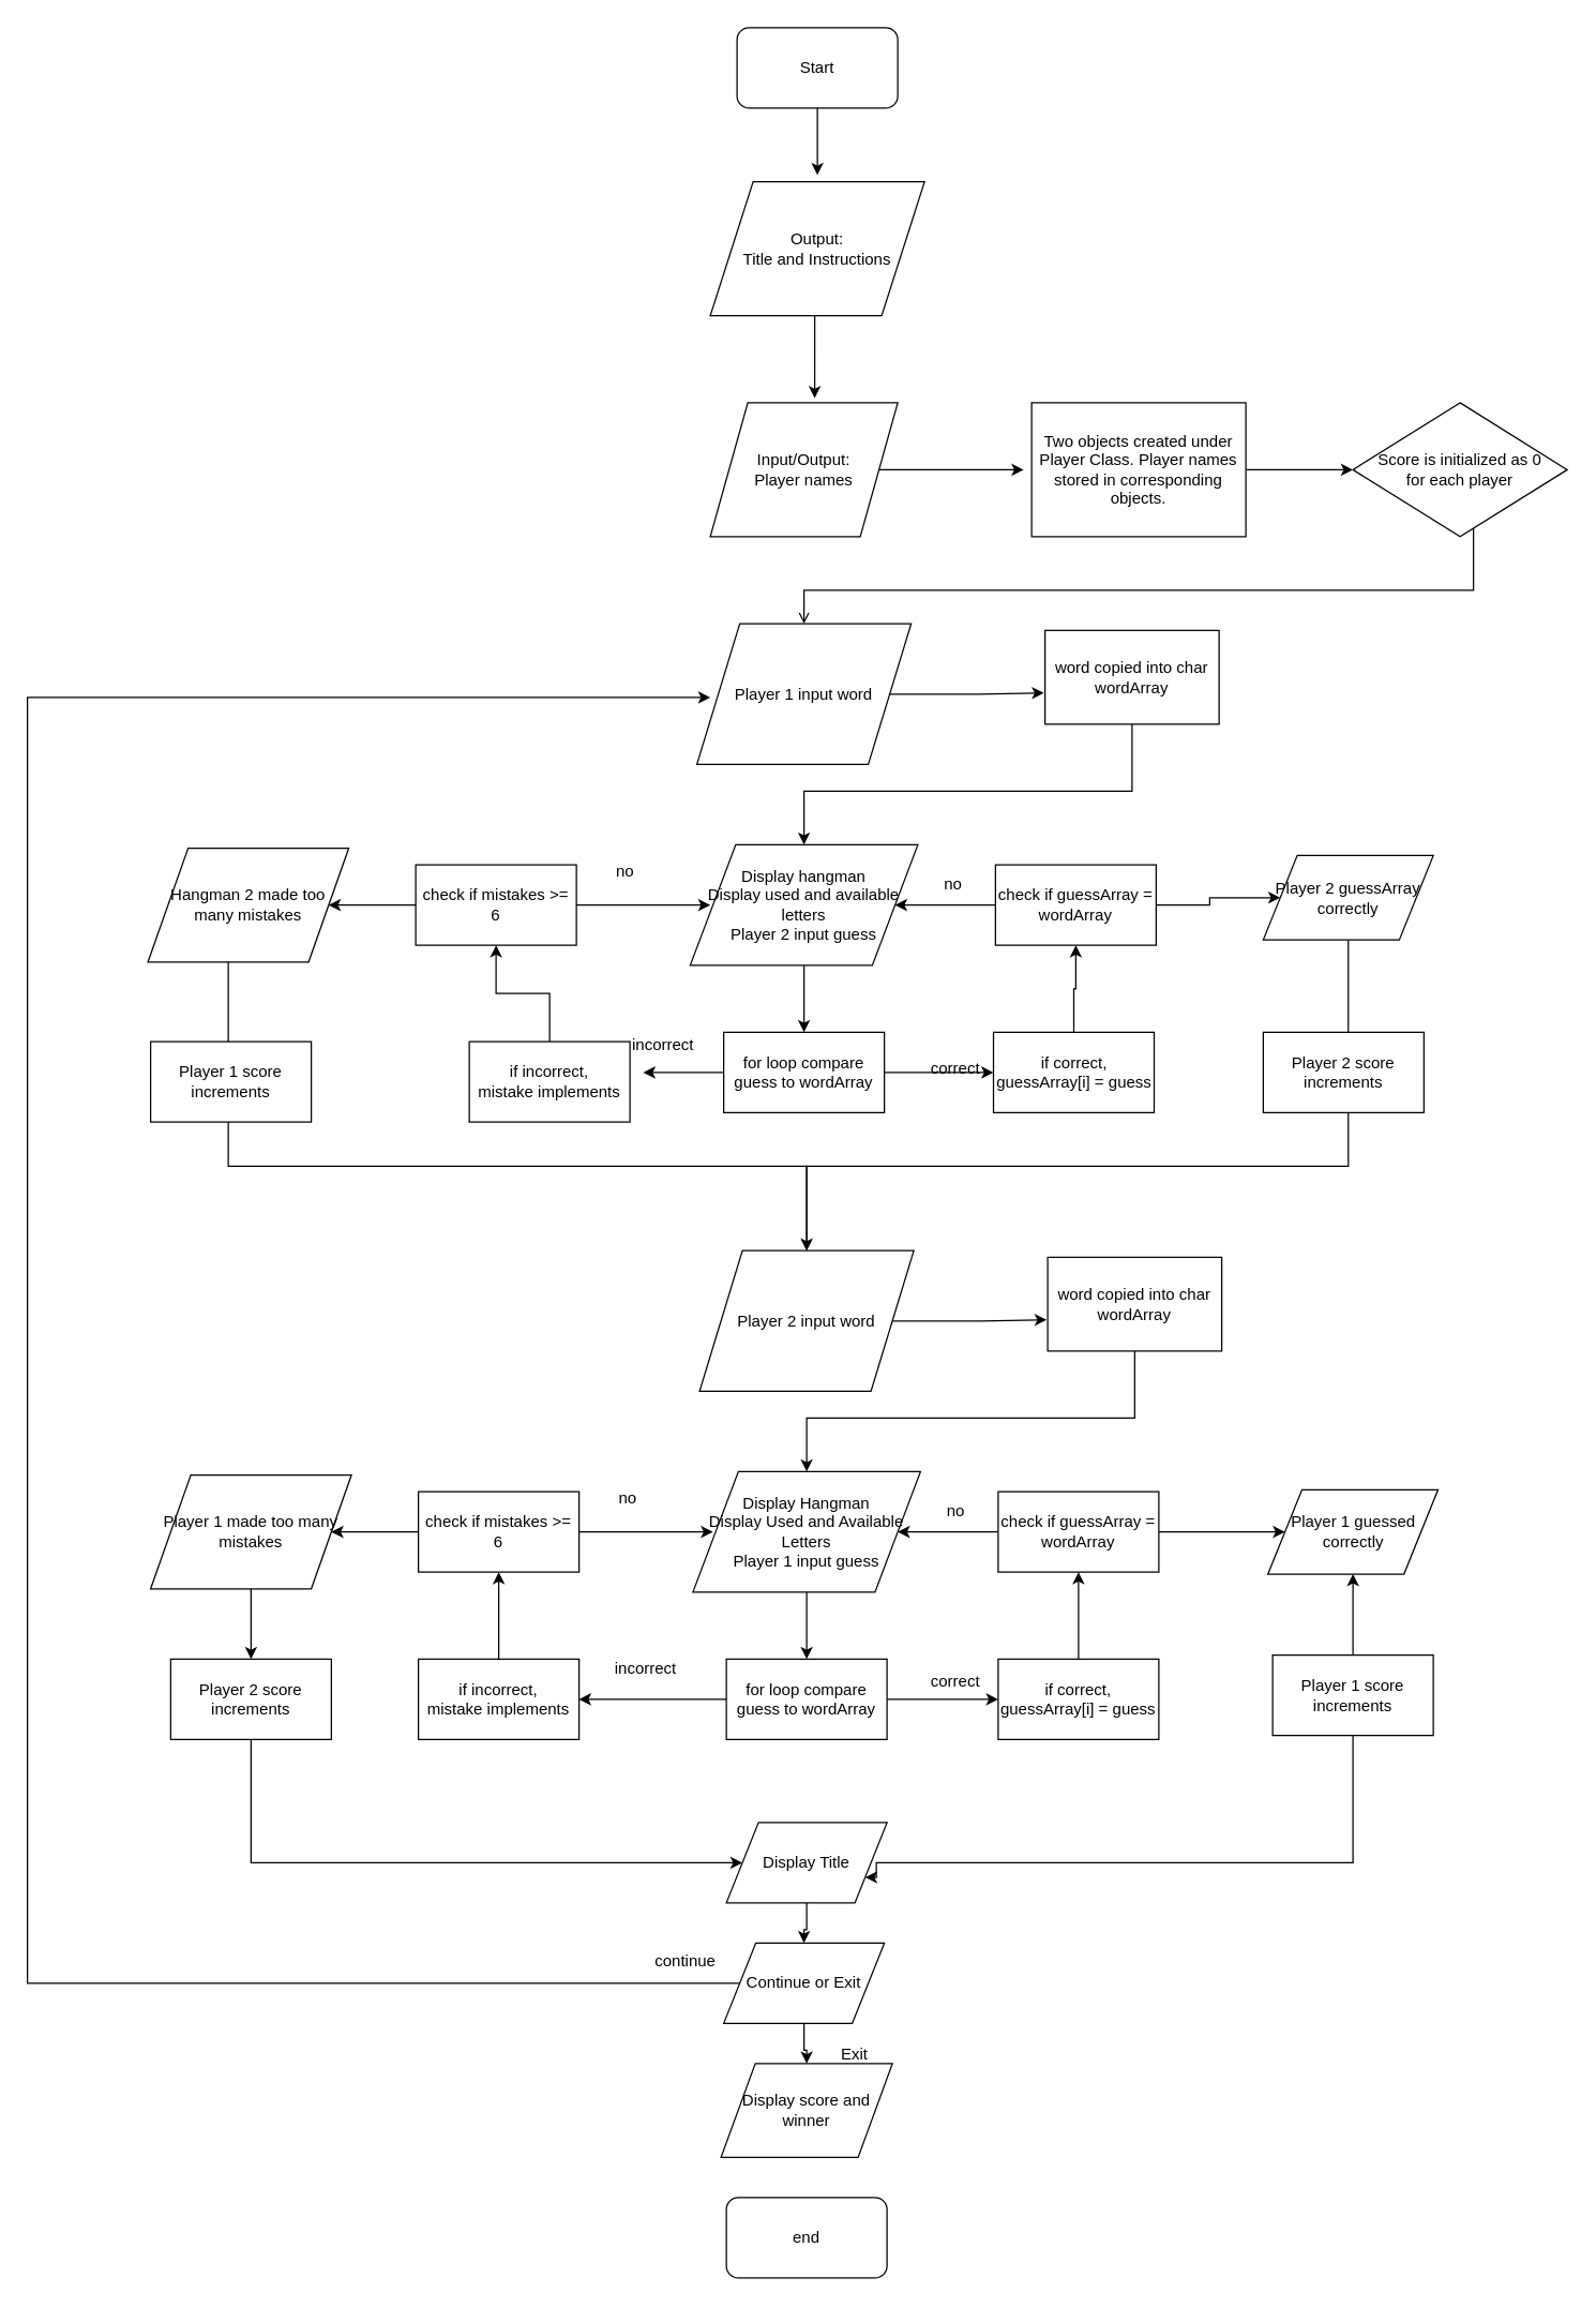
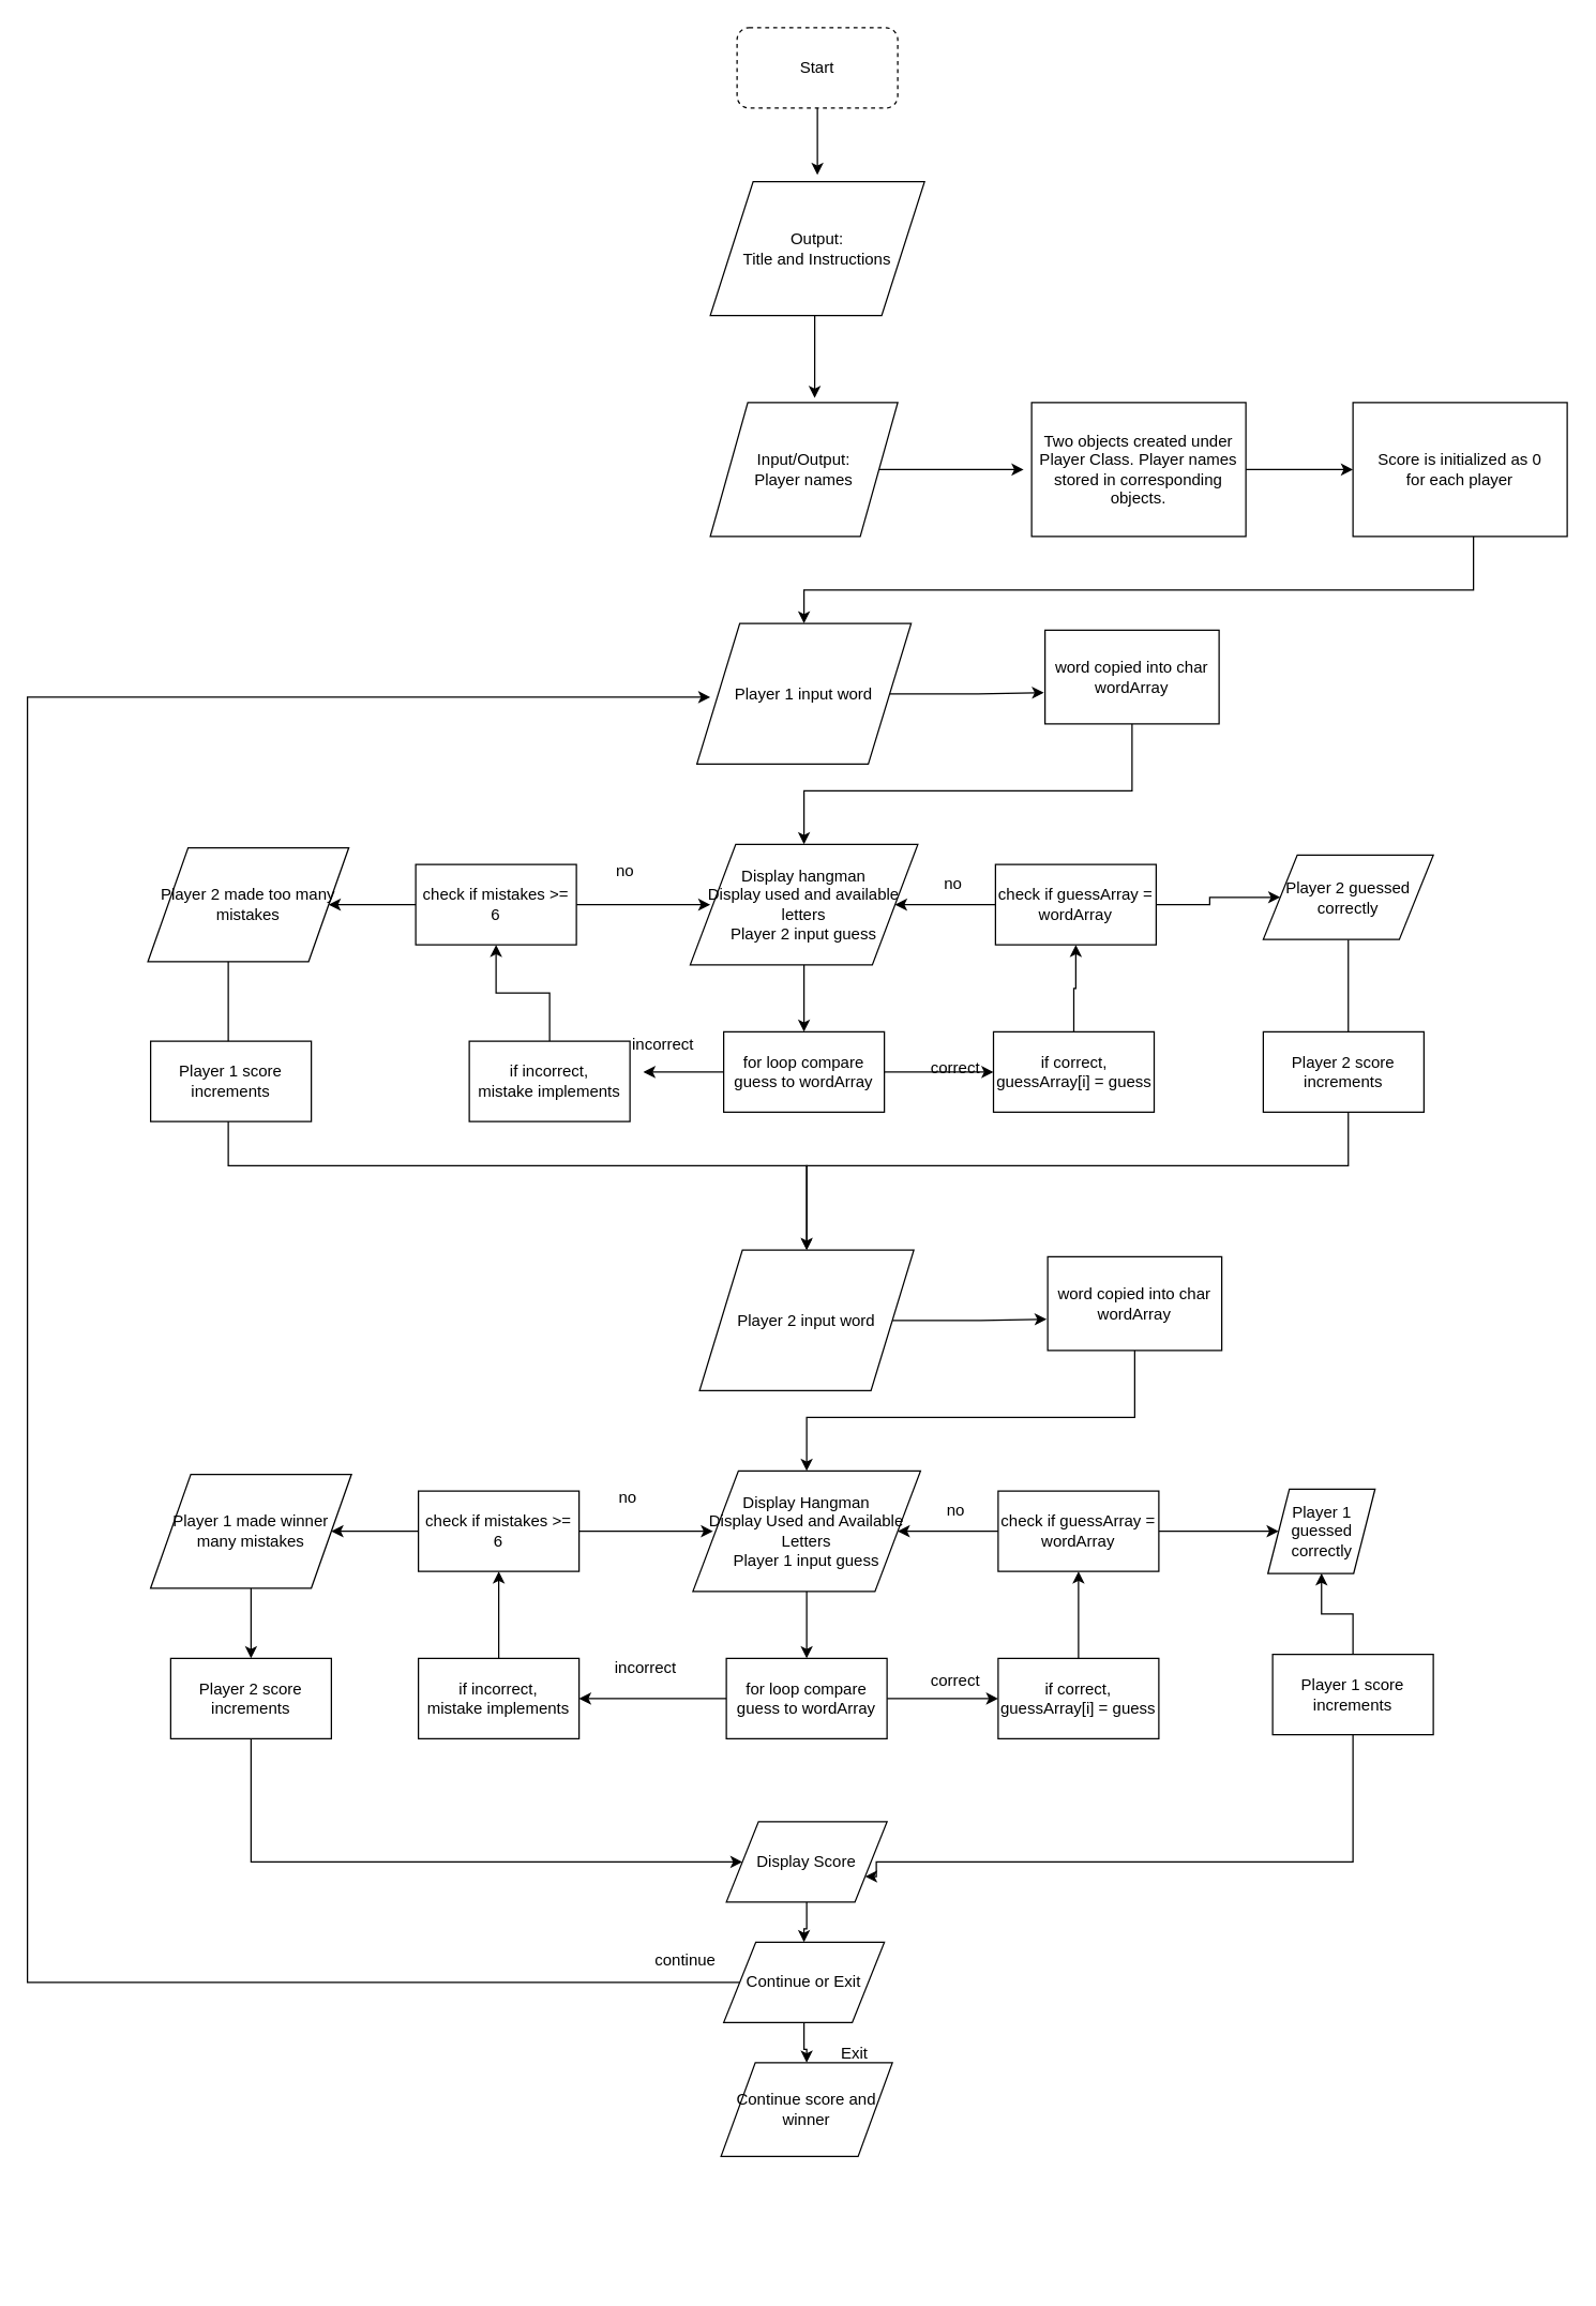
- <mxCell id="3" value="Start" style="rounded=1;whiteSpace=wrap;html=1;" vertex="1" parent="1"><mxGeometry x="550" y="20" width="120" height="60" as="geometry" /></mxCell>
+ <mxCell id="3" value="Start" style="rounded=1;whiteSpace=wrap;html=1;dashed=1;" vertex="1" parent="1"><mxGeometry x="550" y="20" width="120" height="60" as="geometry" /></mxCell>
- <mxCell id="11" value="Score is initialized as 0&lt;br&gt;for each player&lt;br&gt;" style="rhombus;whiteSpace=wrap;html=1;" vertex="1" parent="1"><mxGeometry x="1010" y="300" width="160" height="100" as="geometry" /></mxCell>
+ <mxCell id="11" value="Score is initialized as 0&lt;br&gt;for each player&lt;br&gt;" style="rounded=0;whiteSpace=wrap;html=1;" vertex="1" parent="1"><mxGeometry x="1010" y="300" width="160" height="100" as="geometry" /></mxCell>
- <mxCell id="10" style="edgeStyle=orthogonalEdgeStyle;rounded=0;orthogonalLoop=1;jettySize=auto;html=1;endArrow=open;" edge="1" parent="1" source="11" target="13"><mxGeometry relative="1" as="geometry"><Array as="points"><mxPoint x="1100" y="440" /><mxPoint x="600" y="440" /></Array></mxGeometry></mxCell>
+ <mxCell id="10" style="edgeStyle=orthogonalEdgeStyle;rounded=0;orthogonalLoop=1;jettySize=auto;html=1;" edge="1" parent="1" source="11" target="13"><mxGeometry relative="1" as="geometry"><Array as="points"><mxPoint x="1100" y="440" /><mxPoint x="600" y="440" /></Array></mxGeometry></mxCell>
- <mxCell id="27" value="Player 2 guessArray correctly" style="shape=parallelogram;perimeter=parallelogramPerimeter;whiteSpace=wrap;html=1;fontFamily=Helvetica;fontSize=12;fontColor=#000000;align=center;strokeColor=#000000;fillColor=#ffffff;" vertex="1" parent="1"><mxGeometry x="943" y="638" width="127" height="63" as="geometry" /></mxCell>
+ <mxCell id="27" value="Player 2 guessed correctly" style="shape=parallelogram;perimeter=parallelogramPerimeter;whiteSpace=wrap;html=1;fontFamily=Helvetica;fontSize=12;fontColor=#000000;align=center;strokeColor=#000000;fillColor=#ffffff;" vertex="1" parent="1"><mxGeometry x="943" y="638" width="127" height="63" as="geometry" /></mxCell>
- <mxCell id="34" value="Hangman 2 made too many mistakes" style="shape=parallelogram;perimeter=parallelogramPerimeter;whiteSpace=wrap;html=1;fontFamily=Helvetica;fontSize=12;fontColor=#000000;align=center;strokeColor=#000000;fillColor=#ffffff;" vertex="1" parent="1"><mxGeometry x="110" y="632.5" width="150" height="85" as="geometry" /></mxCell>
+ <mxCell id="34" value="Player 2 made too many mistakes" style="shape=parallelogram;perimeter=parallelogramPerimeter;whiteSpace=wrap;html=1;fontFamily=Helvetica;fontSize=12;fontColor=#000000;align=center;strokeColor=#000000;fillColor=#ffffff;" vertex="1" parent="1"><mxGeometry x="110" y="632.5" width="150" height="85" as="geometry" /></mxCell>
- <mxCell id="60" value="Player 1 made too many mistakes" style="shape=parallelogram;perimeter=parallelogramPerimeter;whiteSpace=wrap;html=1;fontFamily=Helvetica;fontSize=12;fontColor=#000000;align=center;strokeColor=#000000;fillColor=#ffffff;" vertex="1" parent="1"><mxGeometry x="112" y="1100.5" width="150" height="85" as="geometry" /></mxCell>
+ <mxCell id="60" value="Player 1 made winner many mistakes" style="shape=parallelogram;perimeter=parallelogramPerimeter;whiteSpace=wrap;html=1;fontFamily=Helvetica;fontSize=12;fontColor=#000000;align=center;strokeColor=#000000;fillColor=#ffffff;" vertex="1" parent="1"><mxGeometry x="112" y="1100.5" width="150" height="85" as="geometry" /></mxCell>
- <mxCell id="53" value="Player 1 guessed correctly" style="shape=parallelogram;perimeter=parallelogramPerimeter;whiteSpace=wrap;html=1;fontFamily=Helvetica;fontSize=12;fontColor=#000000;align=center;strokeColor=#000000;fillColor=#ffffff;" vertex="1" parent="1"><mxGeometry x="946.5" y="1111.5" width="127" height="63" as="geometry" /></mxCell>
+ <mxCell id="53" value="Player 1 guessed correctly" style="shape=parallelogram;perimeter=parallelogramPerimeter;whiteSpace=wrap;html=1;fontFamily=Helvetica;fontSize=12;fontColor=#000000;align=center;strokeColor=#000000;fillColor=#ffffff;" vertex="1" parent="1"><mxGeometry x="946.5" y="1111.5" width="80" height="63" as="geometry" /></mxCell>
- <mxCell id="73" value="Display Title&lt;br&gt;" style="shape=parallelogram;perimeter=parallelogramPerimeter;whiteSpace=wrap;html=1;" vertex="1" parent="1"><mxGeometry x="542" y="1360" width="120" height="60" as="geometry" /></mxCell>
+ <mxCell id="73" value="Display Score&lt;br&gt;" style="shape=parallelogram;perimeter=parallelogramPerimeter;whiteSpace=wrap;html=1;" vertex="1" parent="1"><mxGeometry x="542" y="1360" width="120" height="60" as="geometry" /></mxCell>
- <mxCell id="77" value="Display score and winner" style="shape=parallelogram;perimeter=parallelogramPerimeter;whiteSpace=wrap;html=1;" vertex="1" parent="1"><mxGeometry x="538" y="1540" width="128" height="70" as="geometry" /></mxCell>
+ <mxCell id="77" value="Continue score and winner" style="shape=parallelogram;perimeter=parallelogramPerimeter;whiteSpace=wrap;html=1;" vertex="1" parent="1"><mxGeometry x="538" y="1540" width="128" height="70" as="geometry" /></mxCell>
- <mxCell id="78" value="end" style="rounded=1;whiteSpace=wrap;html=1;" vertex="1" parent="1"><mxGeometry x="542" y="1640" width="120" height="60" as="geometry" /></mxCell>
